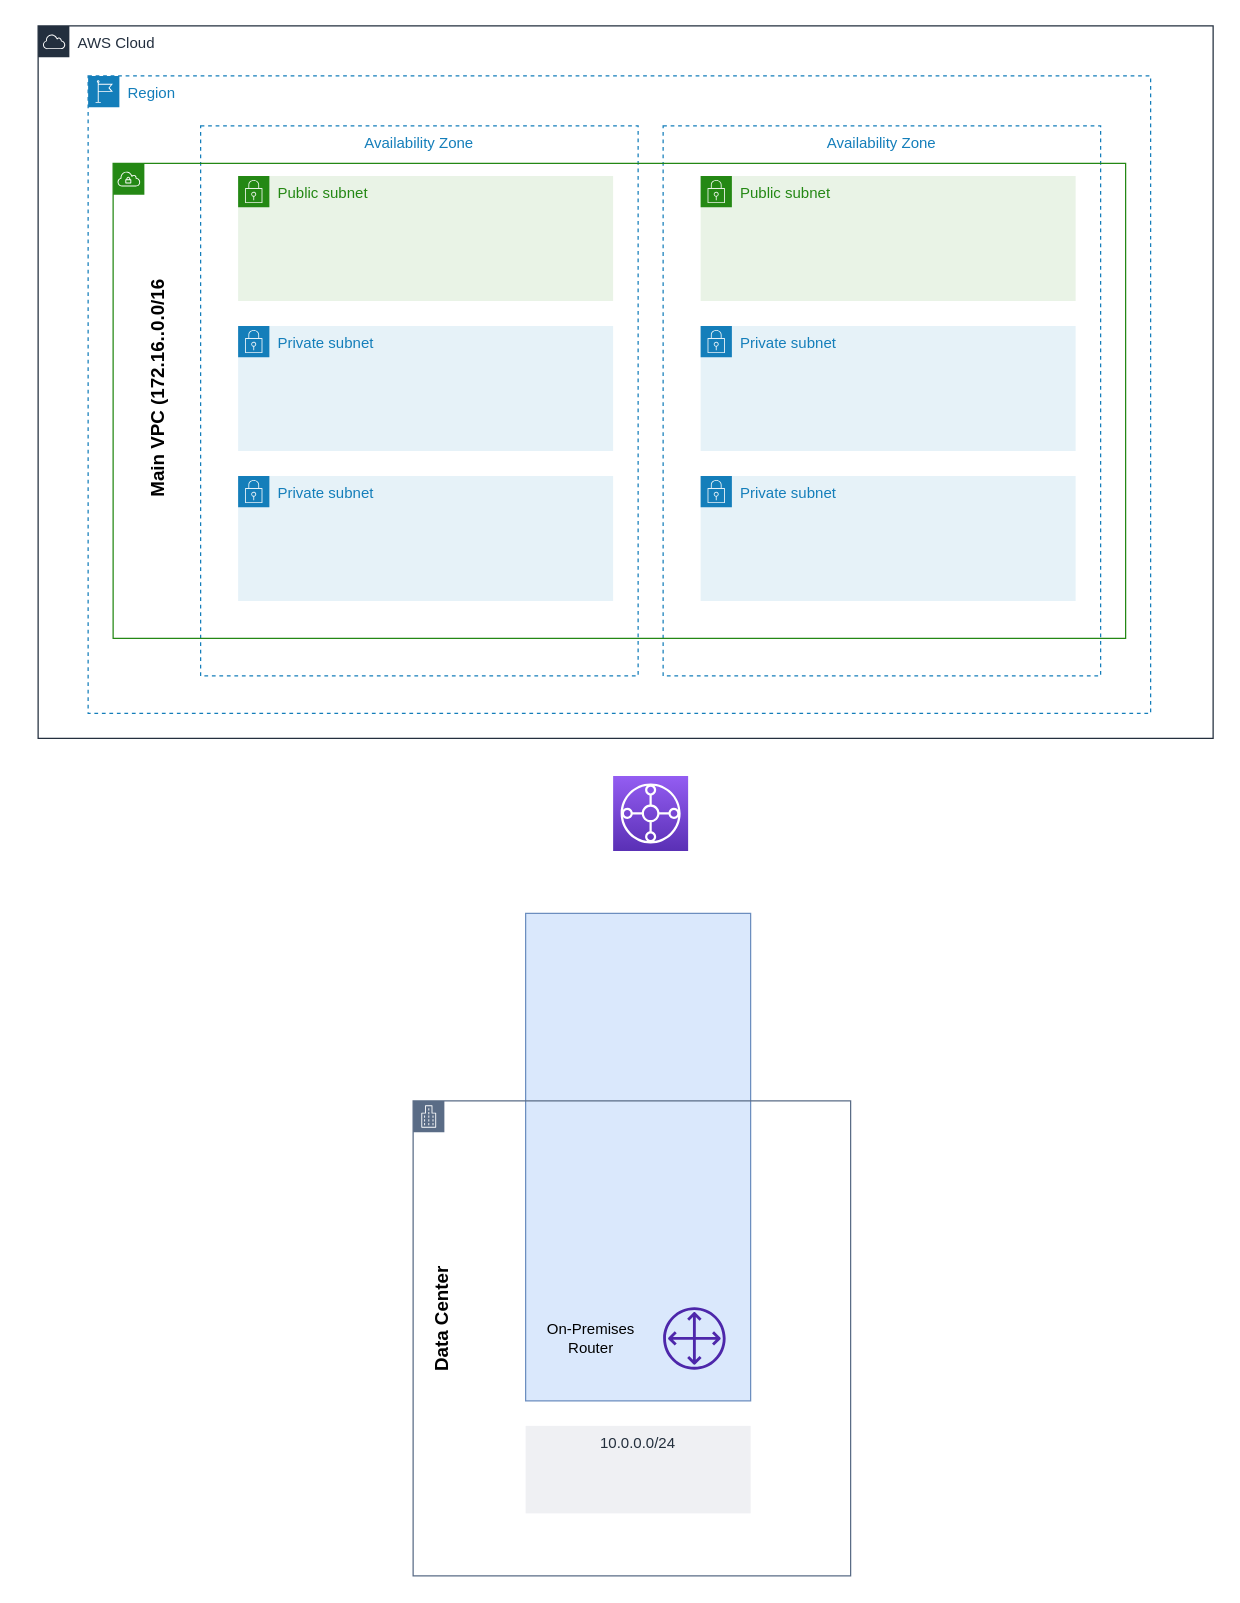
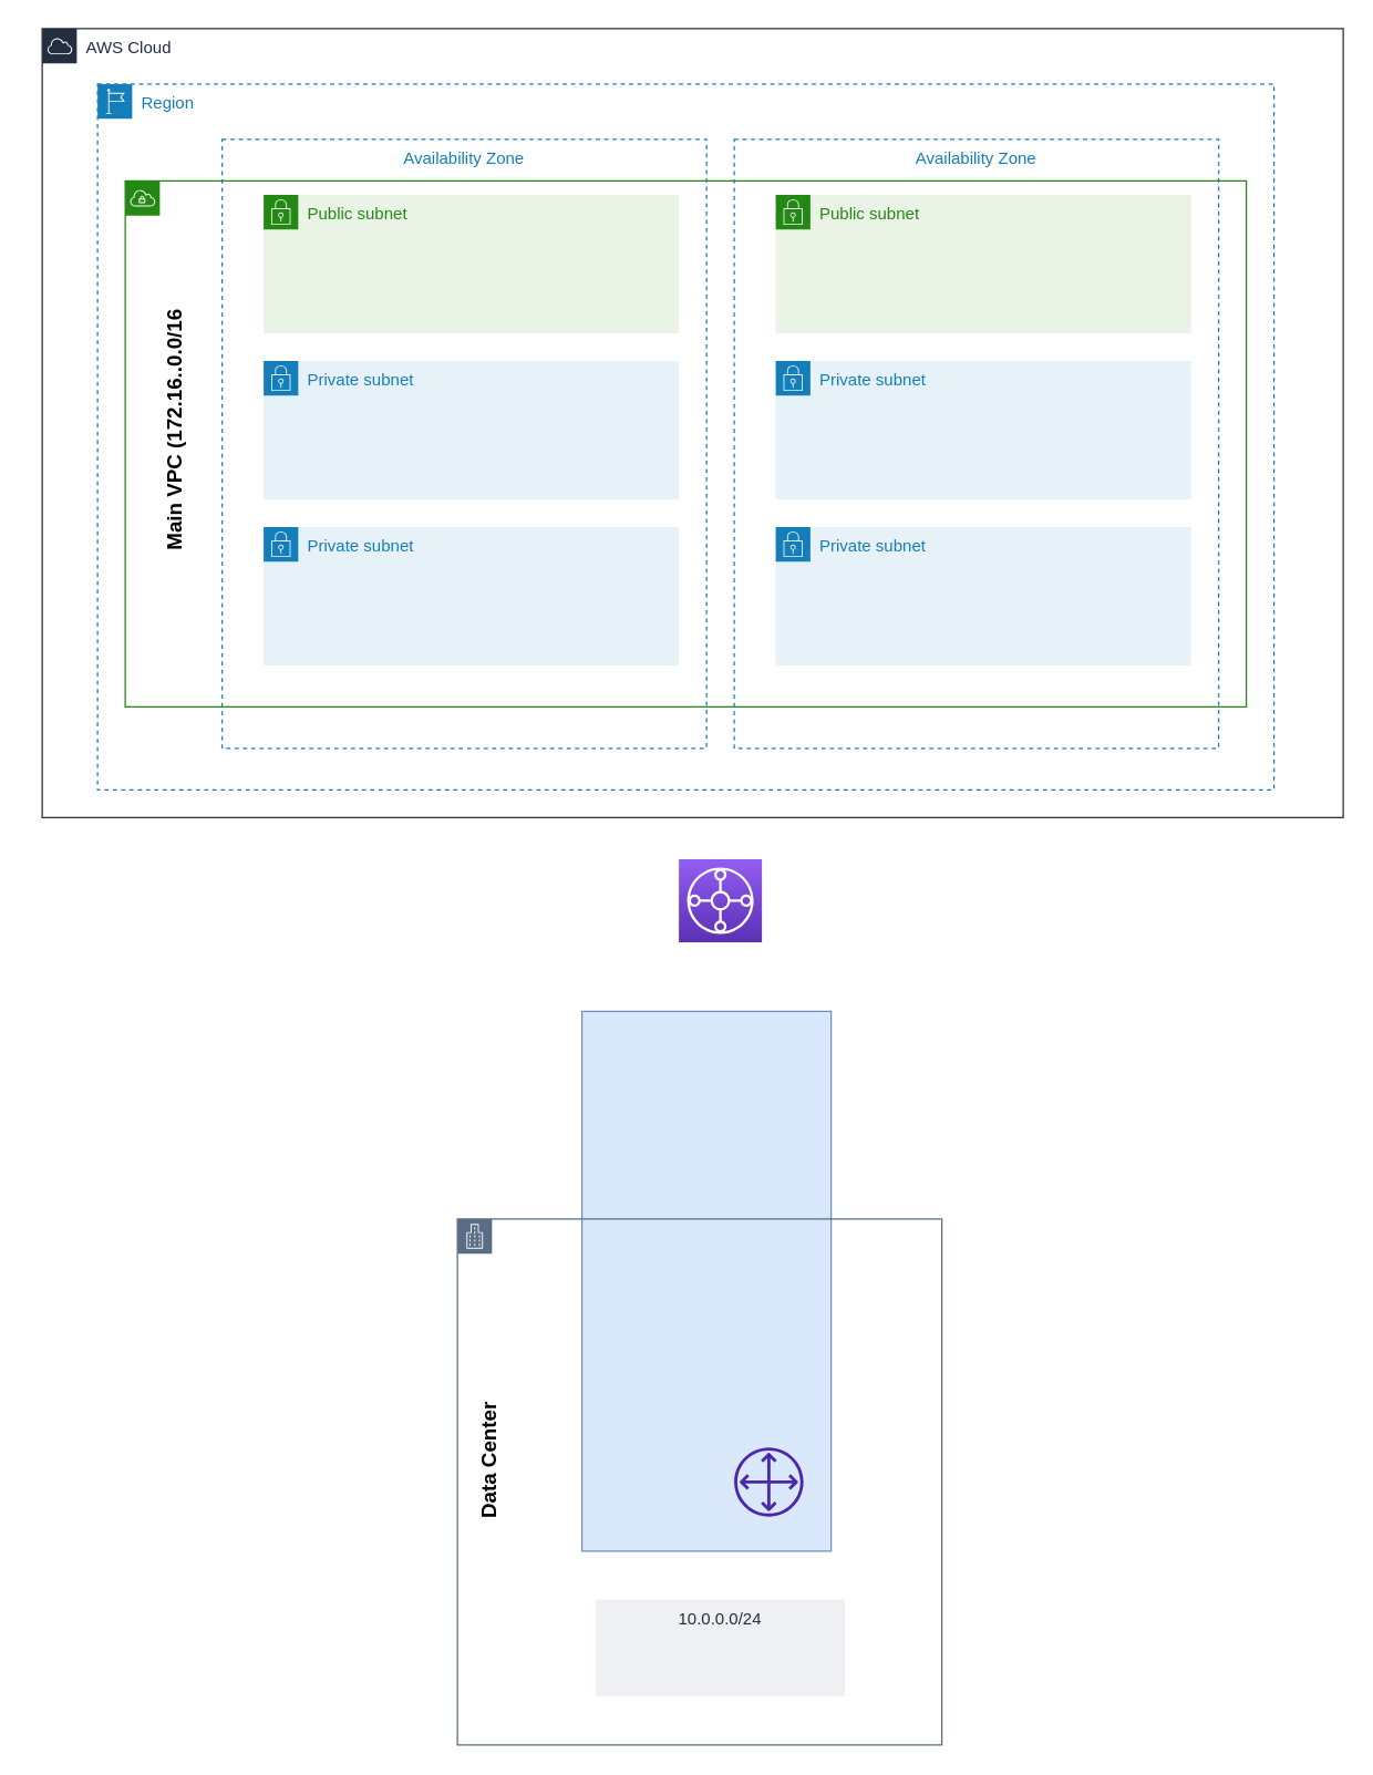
- <mxCell id="7" value="On-Premises Router" style="text;strokeColor=none;align=center;fillColor=none;html=1;verticalAlign=middle;whiteSpace=wrap;rounded=0;" vertex="1" parent="3"><mxGeometry x="105" y="175" width="75" height="30" as="geometry" /></mxCell>
- <mxCell id="4" value="10.0.0.0/24" style="fillColor=#EFF0F3;strokeColor=none;dashed=0;verticalAlign=top;fontStyle=0;fontColor=#232F3D;whiteSpace=wrap;html=1;" parent="3" vertex="1"><mxGeometry x="90" y="260" width="180" height="70" as="geometry" /></mxCell>
+ <mxCell id="4" value="10.0.0.0/24" style="fillColor=#EFF0F3;strokeColor=none;dashed=0;verticalAlign=top;fontStyle=0;fontColor=#232F3D;whiteSpace=wrap;html=1;" parent="3" vertex="1"><mxGeometry x="100" y="275" width="180" height="70" as="geometry" /></mxCell>
